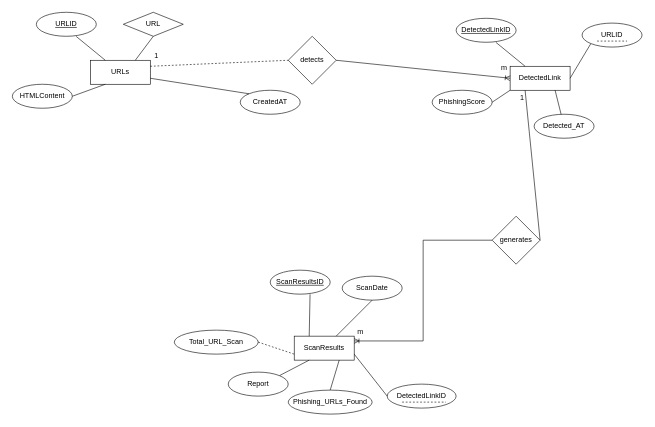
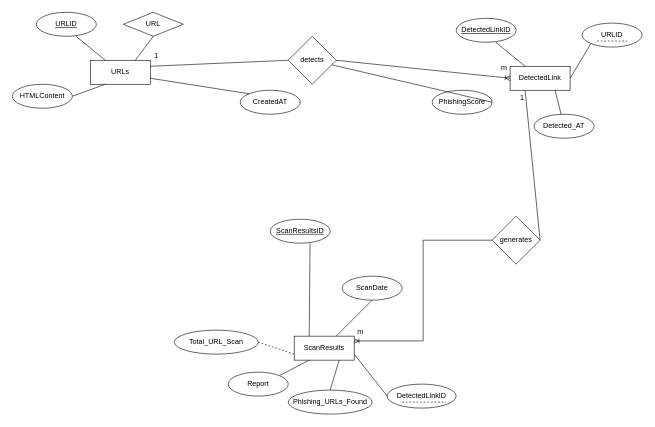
- <mxCell id="37" value="" style="endArrow=none;html=1;rounded=0;exitX=1;exitY=0.25;exitDx=0;exitDy=0;entryX=0;entryY=0.5;entryDx=0;entryDy=0;dashed=1;" edge="1" parent="1" source="2" target="35"><mxGeometry relative="1" as="geometry"><mxPoint x="470" y="130" as="sourcePoint" /><mxPoint x="480" y="120" as="targetPoint" /></mxGeometry></mxCell>
+ <mxCell id="37" value="" style="endArrow=none;html=1;rounded=0;exitX=1;exitY=0.25;exitDx=0;exitDy=0;entryX=0;entryY=0.5;entryDx=0;entryDy=0;" edge="1" parent="1" source="2" target="35"><mxGeometry relative="1" as="geometry"><mxPoint x="470" y="130" as="sourcePoint" /><mxPoint x="480" y="120" as="targetPoint" /></mxGeometry></mxCell>
- <mxCell id="22" value="" style="endArrow=none;html=1;rounded=0;entryX=0;entryY=1;entryDx=0;entryDy=0;exitX=1;exitY=0.5;exitDx=0;exitDy=0;" edge="1" parent="1" source="12" target="8"><mxGeometry relative="1" as="geometry"><mxPoint x="650" y="310" as="sourcePoint" /><mxPoint x="810" y="310" as="targetPoint" /></mxGeometry></mxCell>
+ <mxCell id="22" value="" style="endArrow=none;html=1;rounded=0;exitX=1;exitY=0.5;exitDx=0;exitDy=0;" edge="1" parent="1" source="12" target="35"><mxGeometry relative="1" as="geometry"><mxPoint x="650" y="310" as="sourcePoint" /><mxPoint x="810" y="310" as="targetPoint" /></mxGeometry></mxCell>
- <mxCell id="14" value="ScanResultsID" style="ellipse;whiteSpace=wrap;html=1;align=center;fontStyle=4;" vertex="1" parent="1"><mxGeometry x="450" y="450" width="100" height="40" as="geometry" /></mxCell>
+ <mxCell id="14" value="ScanResultsID" style="ellipse;whiteSpace=wrap;html=1;align=center;fontStyle=4;" vertex="1" parent="1"><mxGeometry x="450" y="365" width="100" height="40" as="geometry" /></mxCell>
